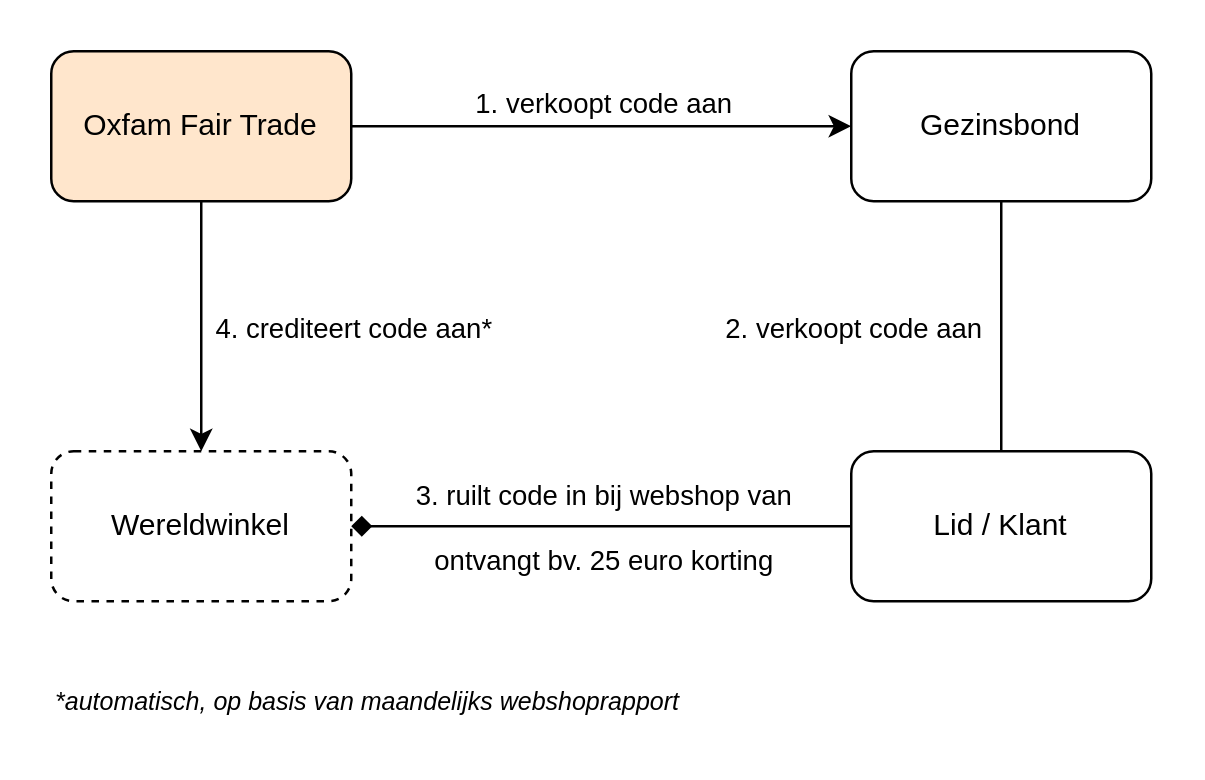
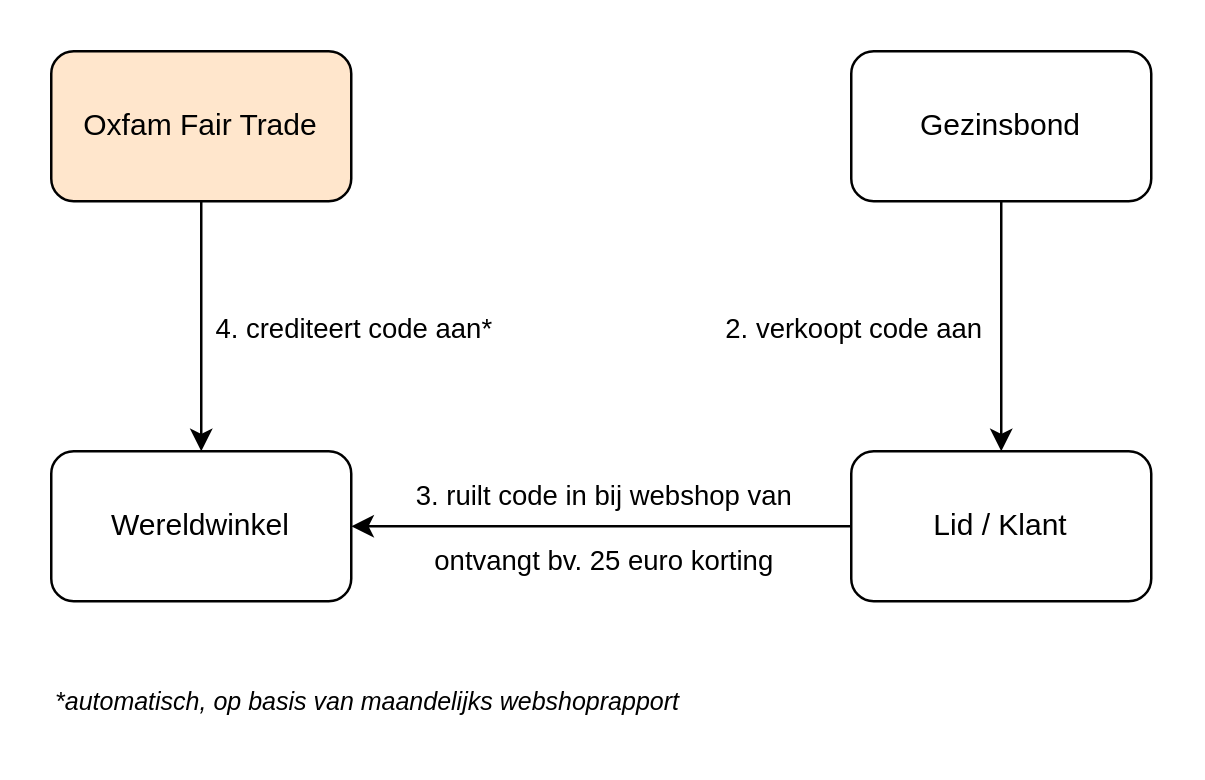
- <mxCell id="4" value="" style="endArrow=classic;html=1;exitX=1;exitY=0.5;exitDx=0;exitDy=0;entryX=0;entryY=0.5;entryDx=0;entryDy=0;" edge="1" parent="1" source="2" target="3"><mxGeometry width="50" height="50" relative="1" as="geometry"><mxPoint x="250" y="270" as="sourcePoint" /><mxPoint x="300" y="220" as="targetPoint" /></mxGeometry></mxCell>
- <mxCell id="5" value="1. verkoopt code aan" style="edgeLabel;html=1;align=center;verticalAlign=middle;resizable=0;points=[];labelBackgroundColor=none;" vertex="1" connectable="0" parent="4"><mxGeometry x="0.819" y="1" relative="1" as="geometry"><mxPoint x="-82" y="-9" as="offset" /></mxGeometry></mxCell>
- <mxCell id="7" value="" style="endArrow=none;html=1;exitX=0.5;exitY=1;exitDx=0;exitDy=0;" edge="1" parent="1" source="3" target="6"><mxGeometry width="50" height="50" relative="1" as="geometry"><mxPoint x="150" y="70" as="sourcePoint" /><mxPoint x="360" y="70" as="targetPoint" /></mxGeometry></mxCell>
+ <mxCell id="7" value="" style="endArrow=classic;html=1;exitX=0.5;exitY=1;exitDx=0;exitDy=0;" edge="1" parent="1" source="3" target="6"><mxGeometry width="50" height="50" relative="1" as="geometry"><mxPoint x="150" y="70" as="sourcePoint" /><mxPoint x="360" y="70" as="targetPoint" /></mxGeometry></mxCell>
- <mxCell id="9" value="Wereldwinkel" style="rounded=1;whiteSpace=wrap;html=1;dashed=1;" vertex="1" parent="1"><mxGeometry x="20" y="180" width="120" height="60" as="geometry" /></mxCell>
+ <mxCell id="9" value="Wereldwinkel" style="rounded=1;whiteSpace=wrap;html=1;" vertex="1" parent="1"><mxGeometry x="20" y="180" width="120" height="60" as="geometry" /></mxCell>
- <mxCell id="10" value="" style="endArrow=diamond;html=1;exitX=0;exitY=0.5;exitDx=0;exitDy=0;entryX=1;entryY=0.5;entryDx=0;entryDy=0;" edge="1" parent="1" source="6" target="9"><mxGeometry width="50" height="50" relative="1" as="geometry"><mxPoint x="420" y="100" as="sourcePoint" /><mxPoint x="420" y="200" as="targetPoint" /></mxGeometry></mxCell>
+ <mxCell id="10" value="" style="endArrow=classic;html=1;exitX=0;exitY=0.5;exitDx=0;exitDy=0;entryX=1;entryY=0.5;entryDx=0;entryDy=0;" edge="1" parent="1" source="6" target="9"><mxGeometry width="50" height="50" relative="1" as="geometry"><mxPoint x="420" y="100" as="sourcePoint" /><mxPoint x="420" y="200" as="targetPoint" /></mxGeometry></mxCell>
